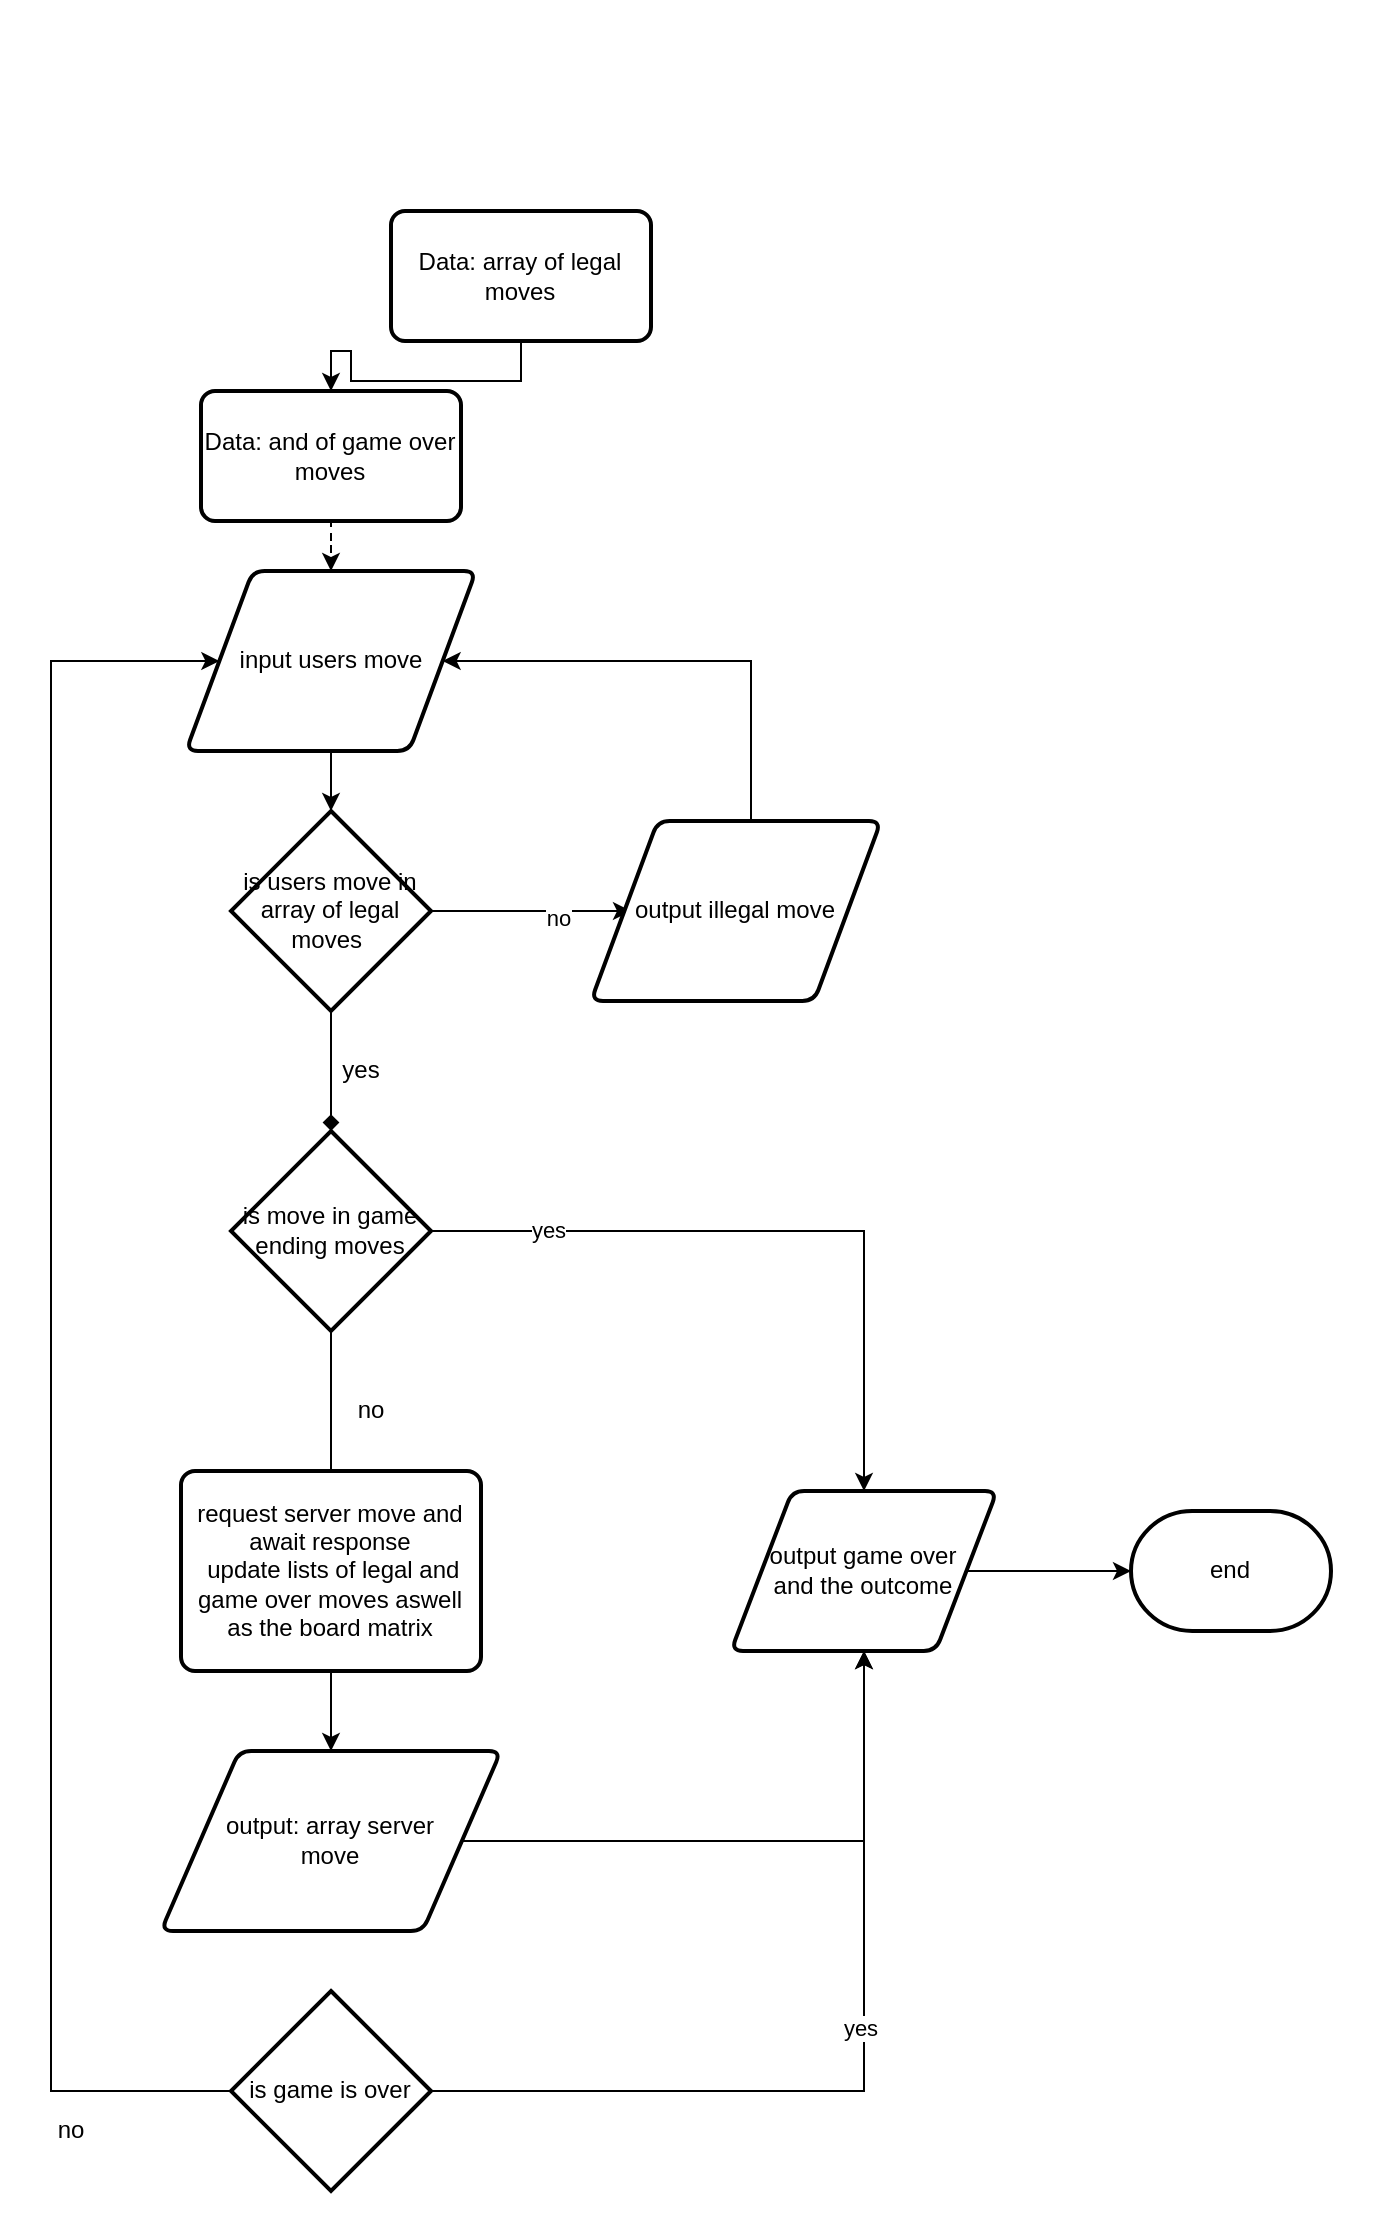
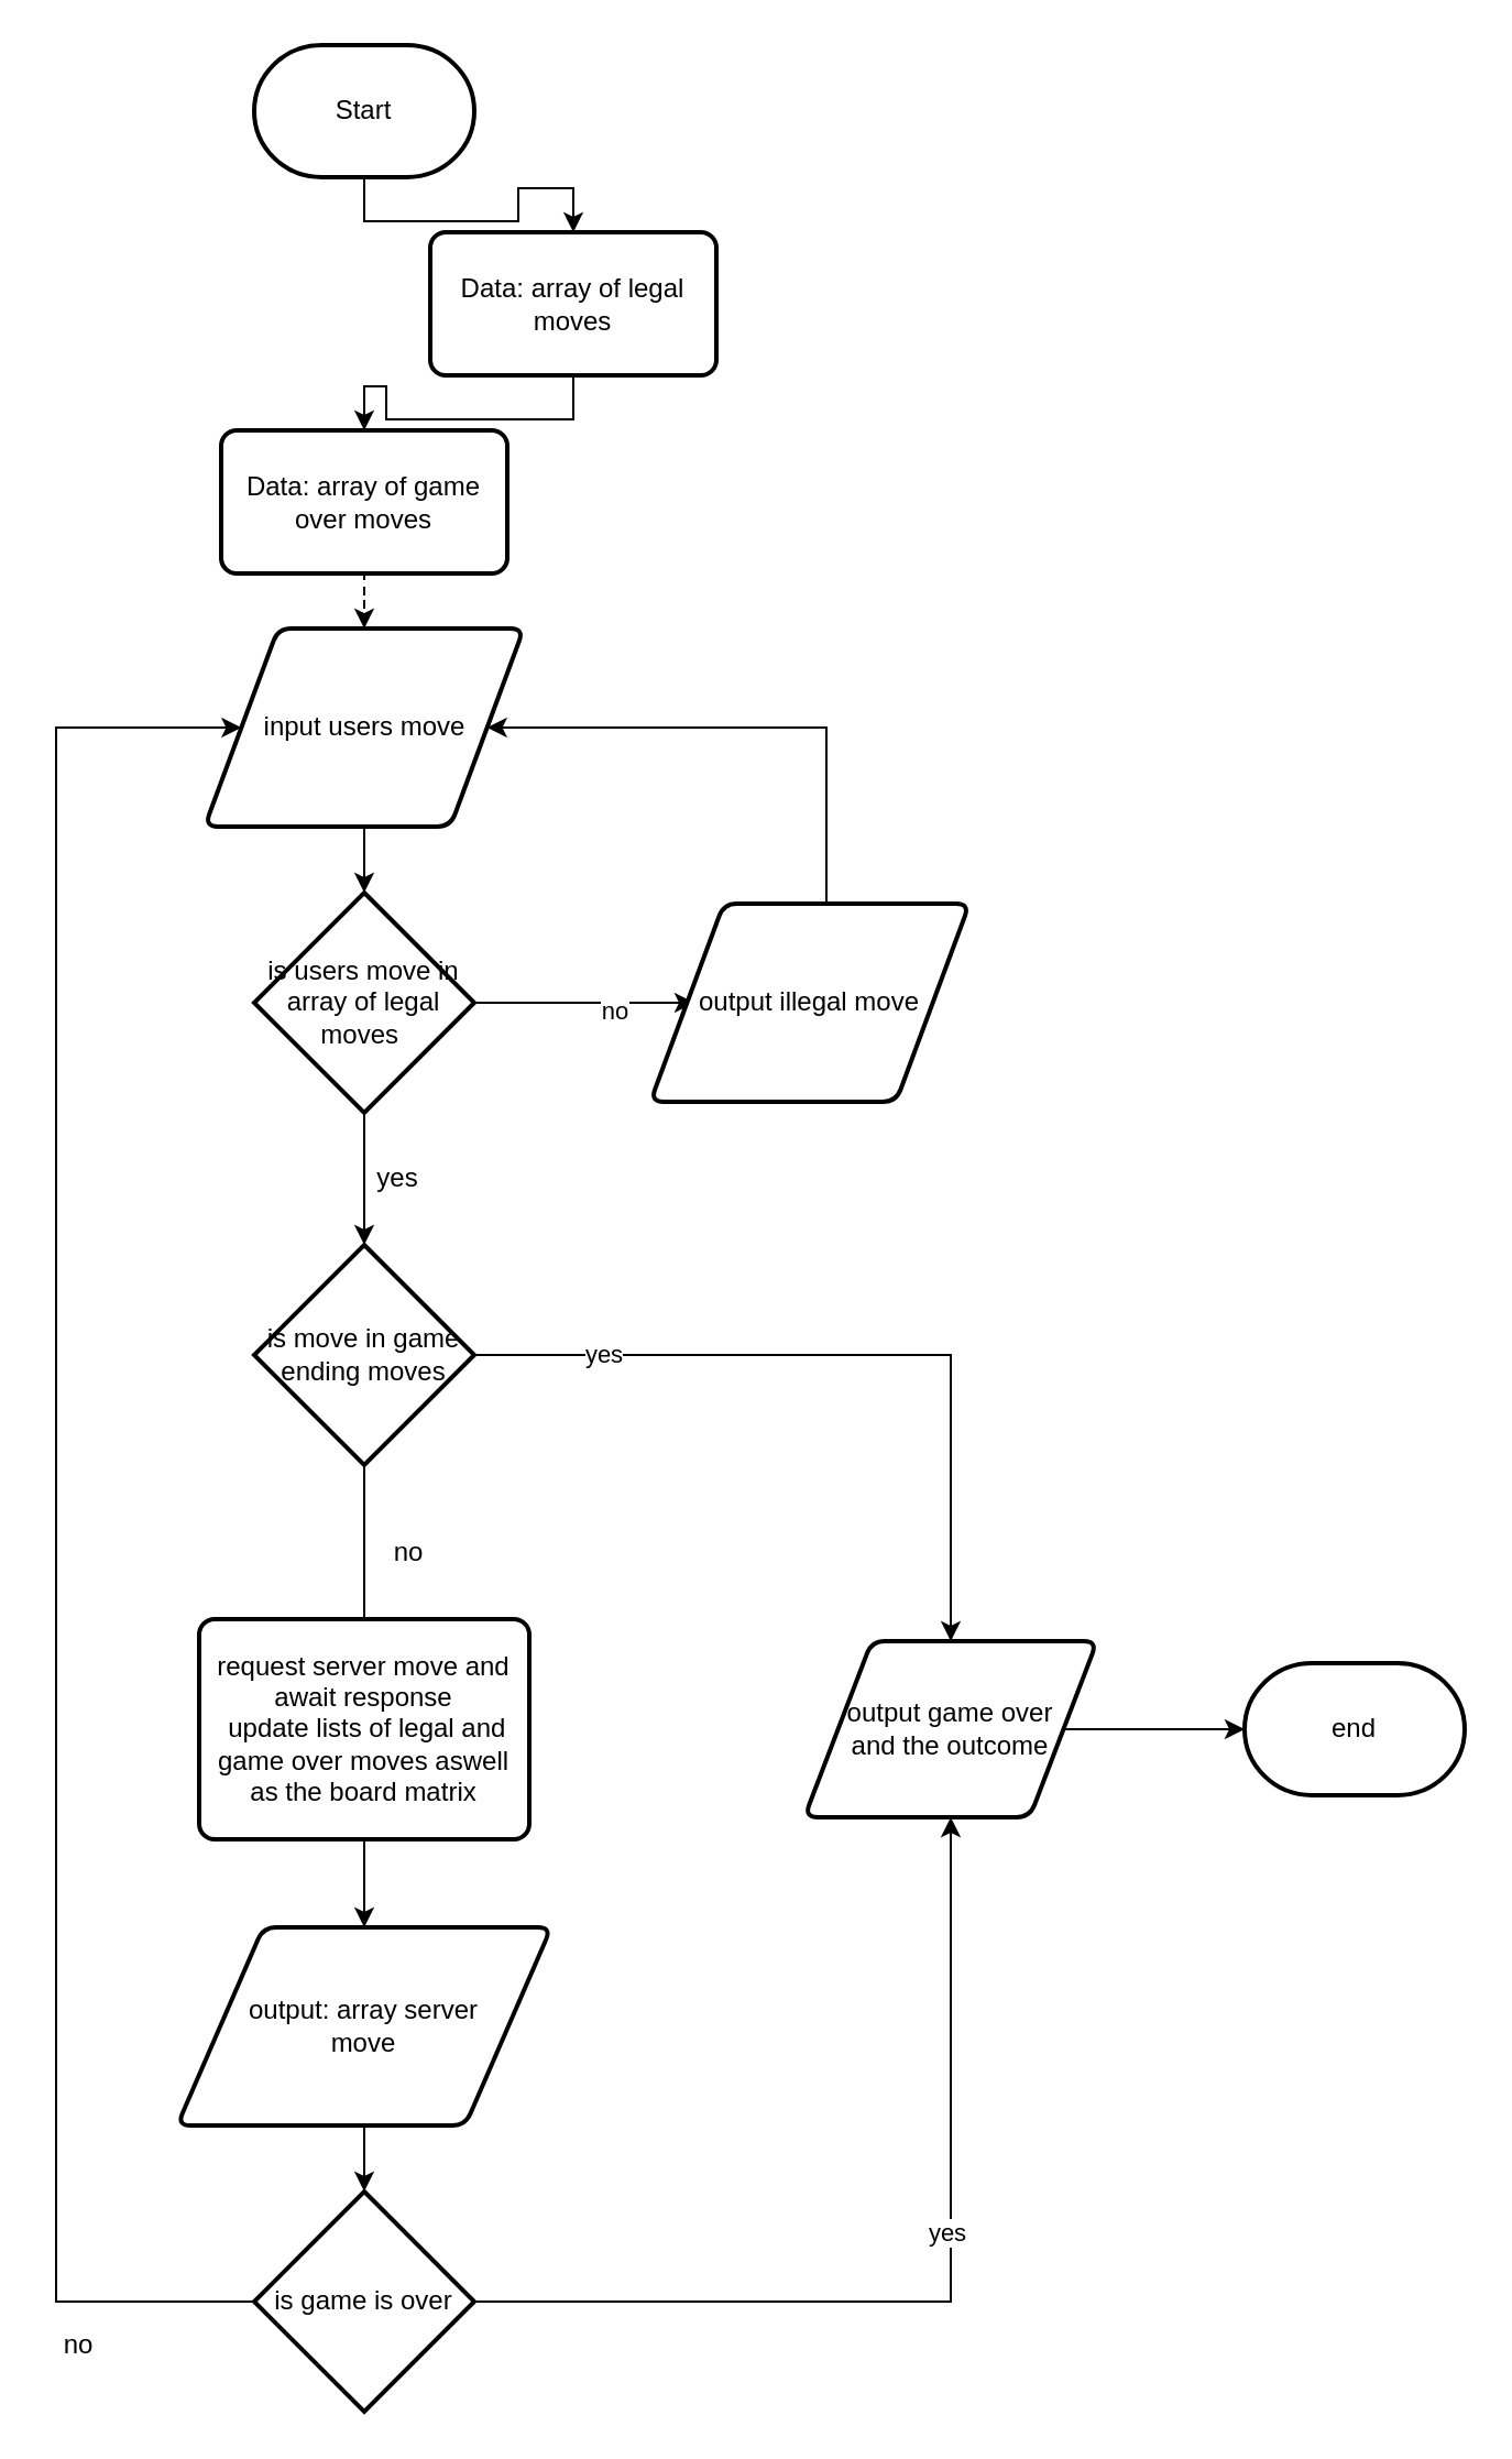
+ <mxCell id="5" value="Start" style="strokeWidth=2;html=1;shape=mxgraph.flowchart.terminator;whiteSpace=wrap;" vertex="1" parent="1"><mxGeometry x="115" y="20" width="100" height="60" as="geometry" /></mxCell>
+ <mxCell id="4" style="edgeStyle=orthogonalEdgeStyle;rounded=0;orthogonalLoop=1;jettySize=auto;html=1;" edge="1" parent="1" source="5" target="3"><mxGeometry relative="1" as="geometry" /></mxCell>
- <mxCell id="7" value="Data: and of game over moves" style="rounded=1;whiteSpace=wrap;html=1;absoluteArcSize=1;arcSize=14;strokeWidth=2;" vertex="1" parent="1"><mxGeometry x="100" y="195" width="130" height="65" as="geometry" /></mxCell>
+ <mxCell id="7" value="Data: array of game over moves" style="rounded=1;whiteSpace=wrap;html=1;absoluteArcSize=1;arcSize=14;strokeWidth=2;" vertex="1" parent="1"><mxGeometry x="100" y="195" width="130" height="65" as="geometry" /></mxCell>
- <mxCell id="12" style="edgeStyle=orthogonalEdgeStyle;rounded=0;orthogonalLoop=1;jettySize=auto;html=1;entryX=0.5;entryY=0;entryDx=0;entryDy=0;entryPerimeter=0;endArrow=diamond;" edge="1" parent="1" source="13" target="20"><mxGeometry relative="1" as="geometry" /></mxCell>
+ <mxCell id="12" style="edgeStyle=orthogonalEdgeStyle;rounded=0;orthogonalLoop=1;jettySize=auto;html=1;entryX=0.5;entryY=0;entryDx=0;entryDy=0;entryPerimeter=0;" edge="1" parent="1" source="13" target="20"><mxGeometry relative="1" as="geometry" /></mxCell>
- <mxCell id="31" style="edgeStyle=orthogonalEdgeStyle;rounded=0;orthogonalLoop=1;jettySize=auto;html=1;" edge="1" parent="1" source="32" target="22"><mxGeometry relative="1" as="geometry" /></mxCell>
+ <mxCell id="31" style="edgeStyle=orthogonalEdgeStyle;rounded=0;orthogonalLoop=1;jettySize=auto;html=1;" edge="1" parent="1" source="32" target="30"><mxGeometry relative="1" as="geometry" /></mxCell>
